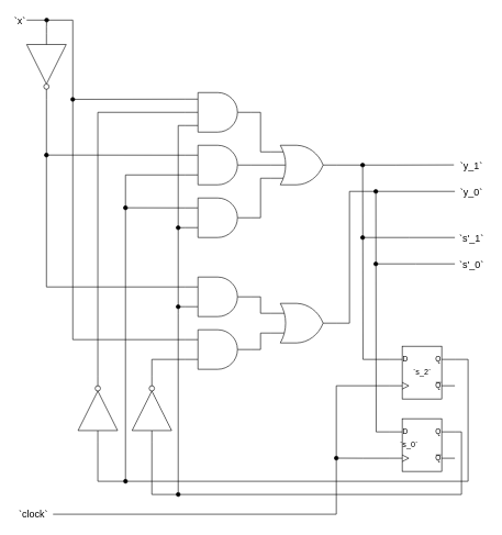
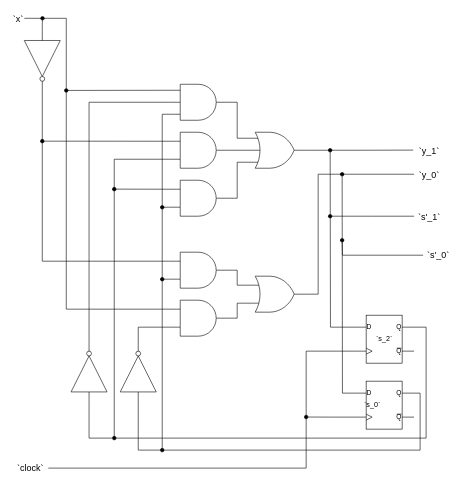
- <mxCell id="44" value="`s'_0`" style="text;html=1;align=center;verticalAlign=middle;resizable=0;points=[];autosize=1;strokeColor=none;fillColor=none;fontSize=15;" parent="1" vertex="1"><mxGeometry x="690" y="390" width="50" height="20" as="geometry" /></mxCell>
+ <mxCell id="44" value="`s'_0`" style="text;html=1;align=center;verticalAlign=middle;resizable=0;points=[];autosize=1;strokeColor=none;fillColor=none;fontSize=15;" parent="1" vertex="1"><mxGeometry x="705" y="415" width="50" height="20" as="geometry" /></mxCell>
